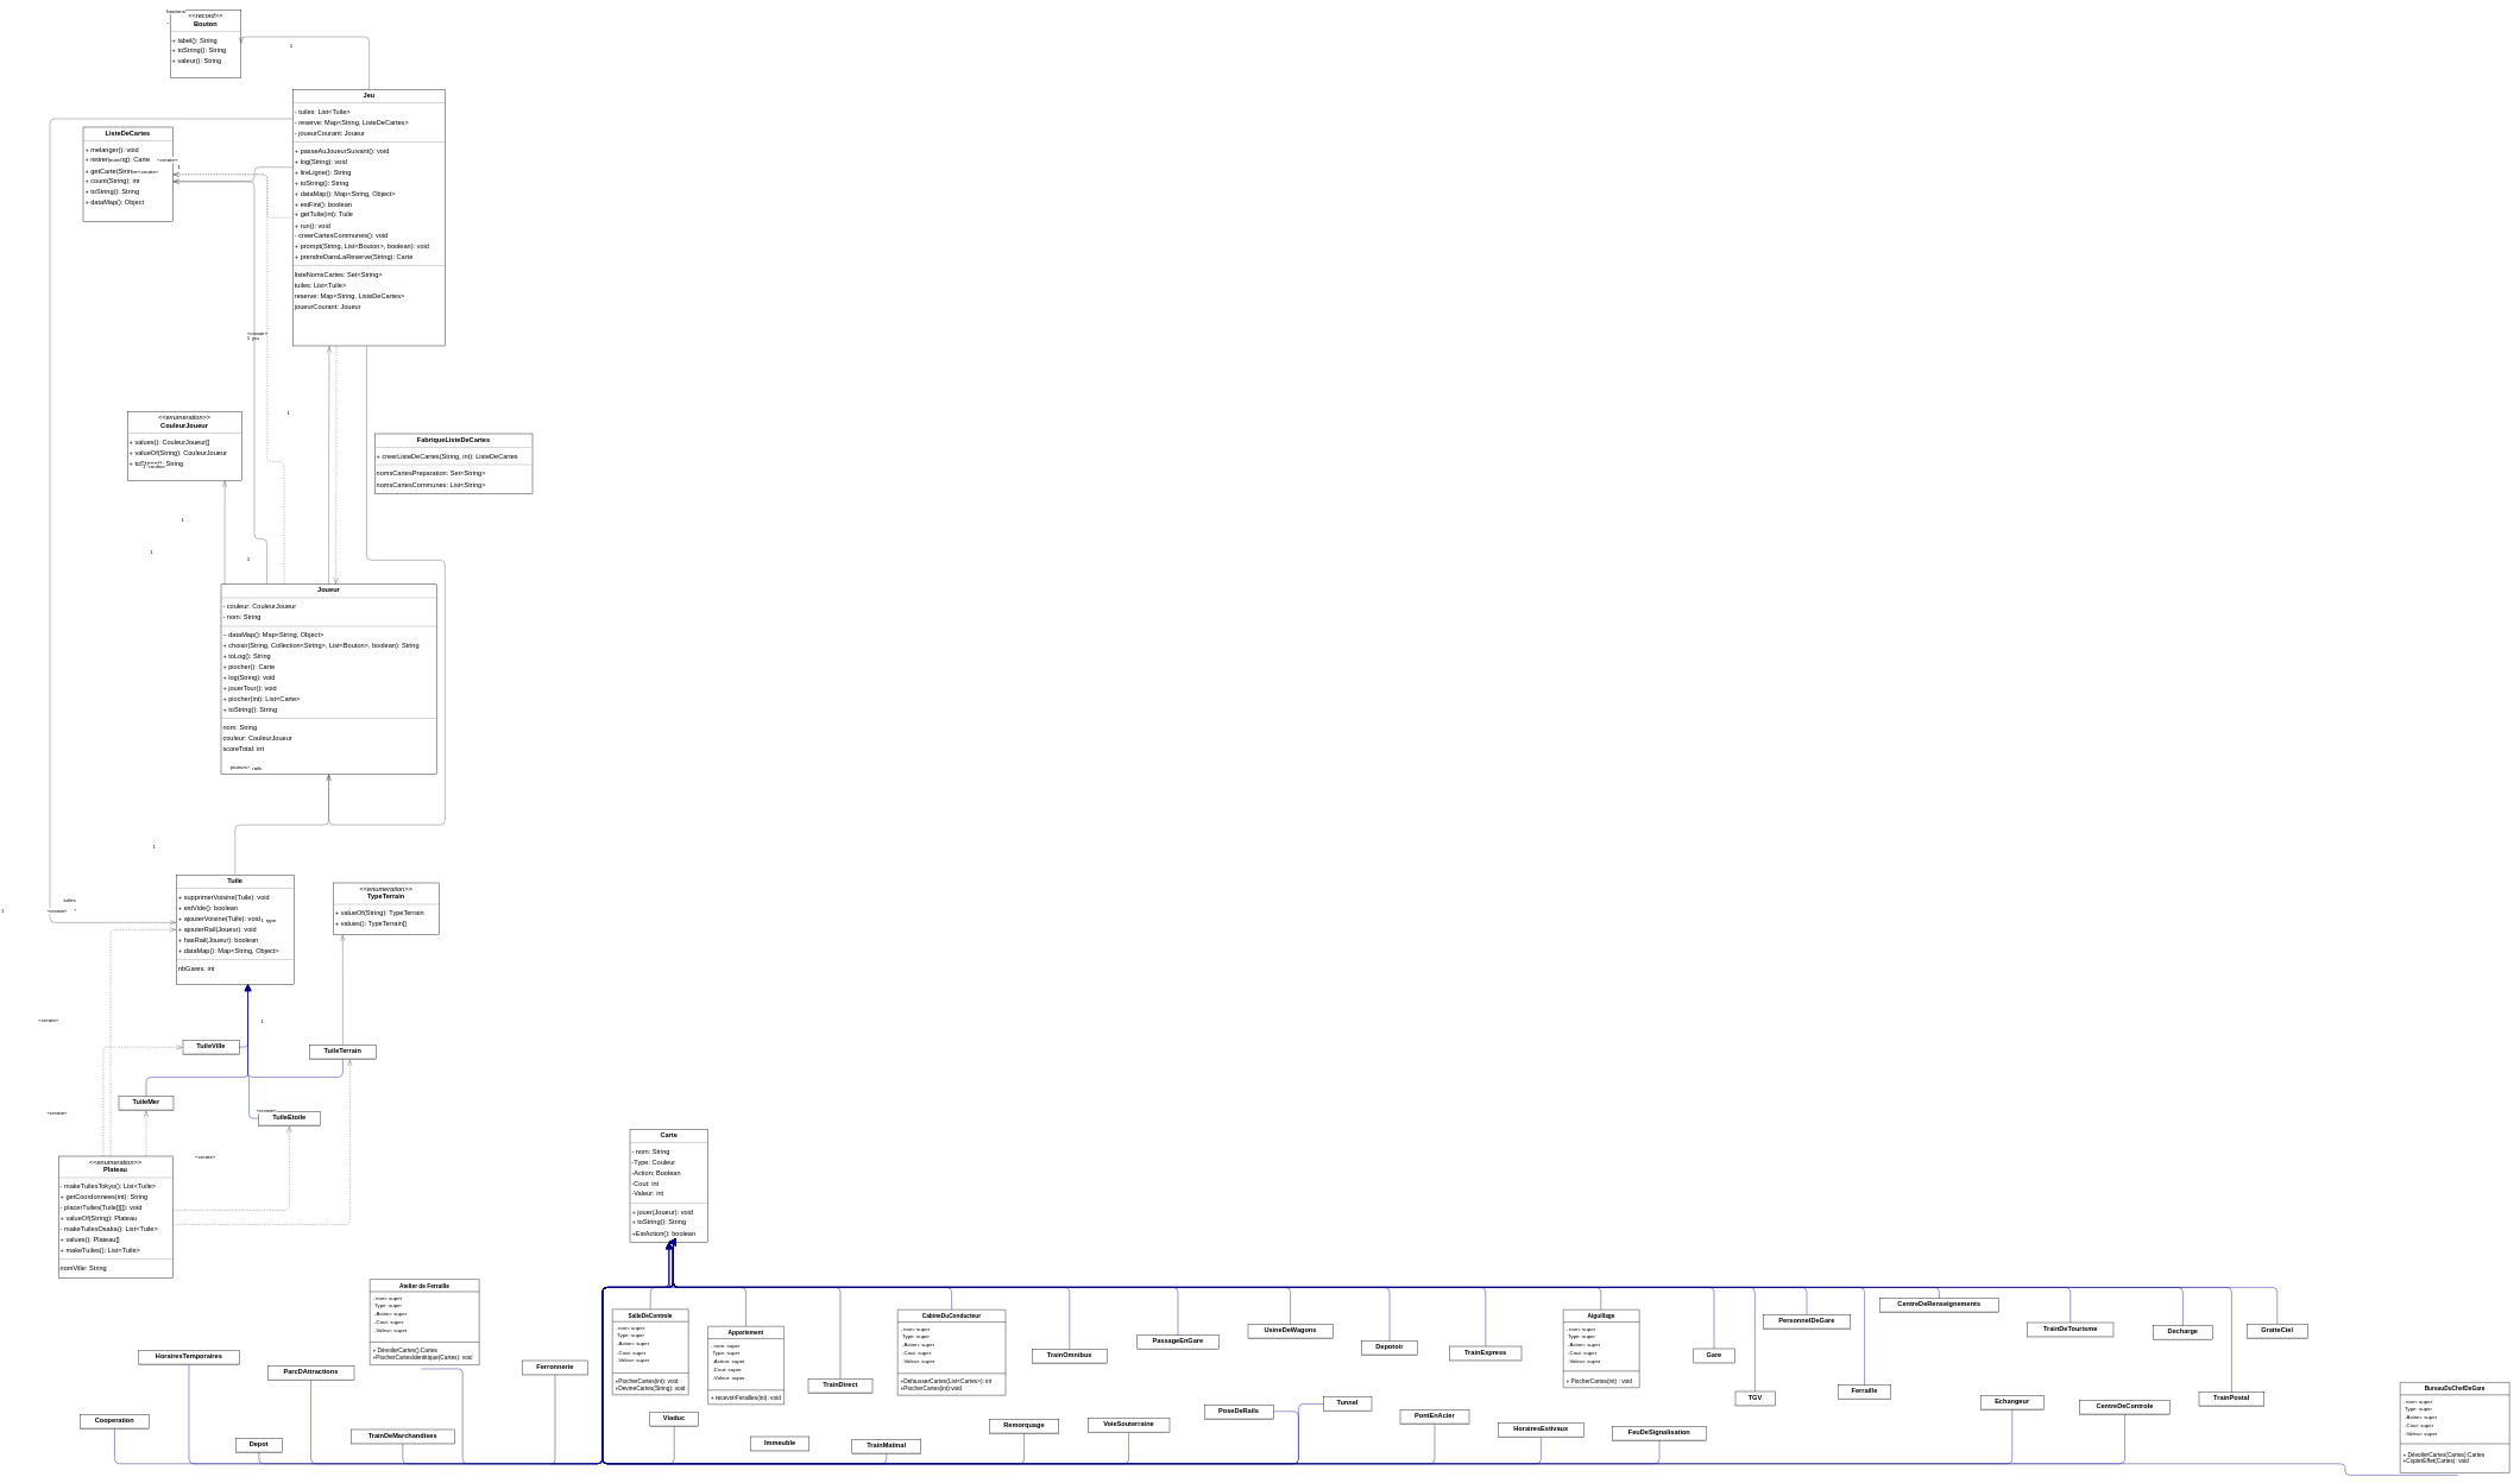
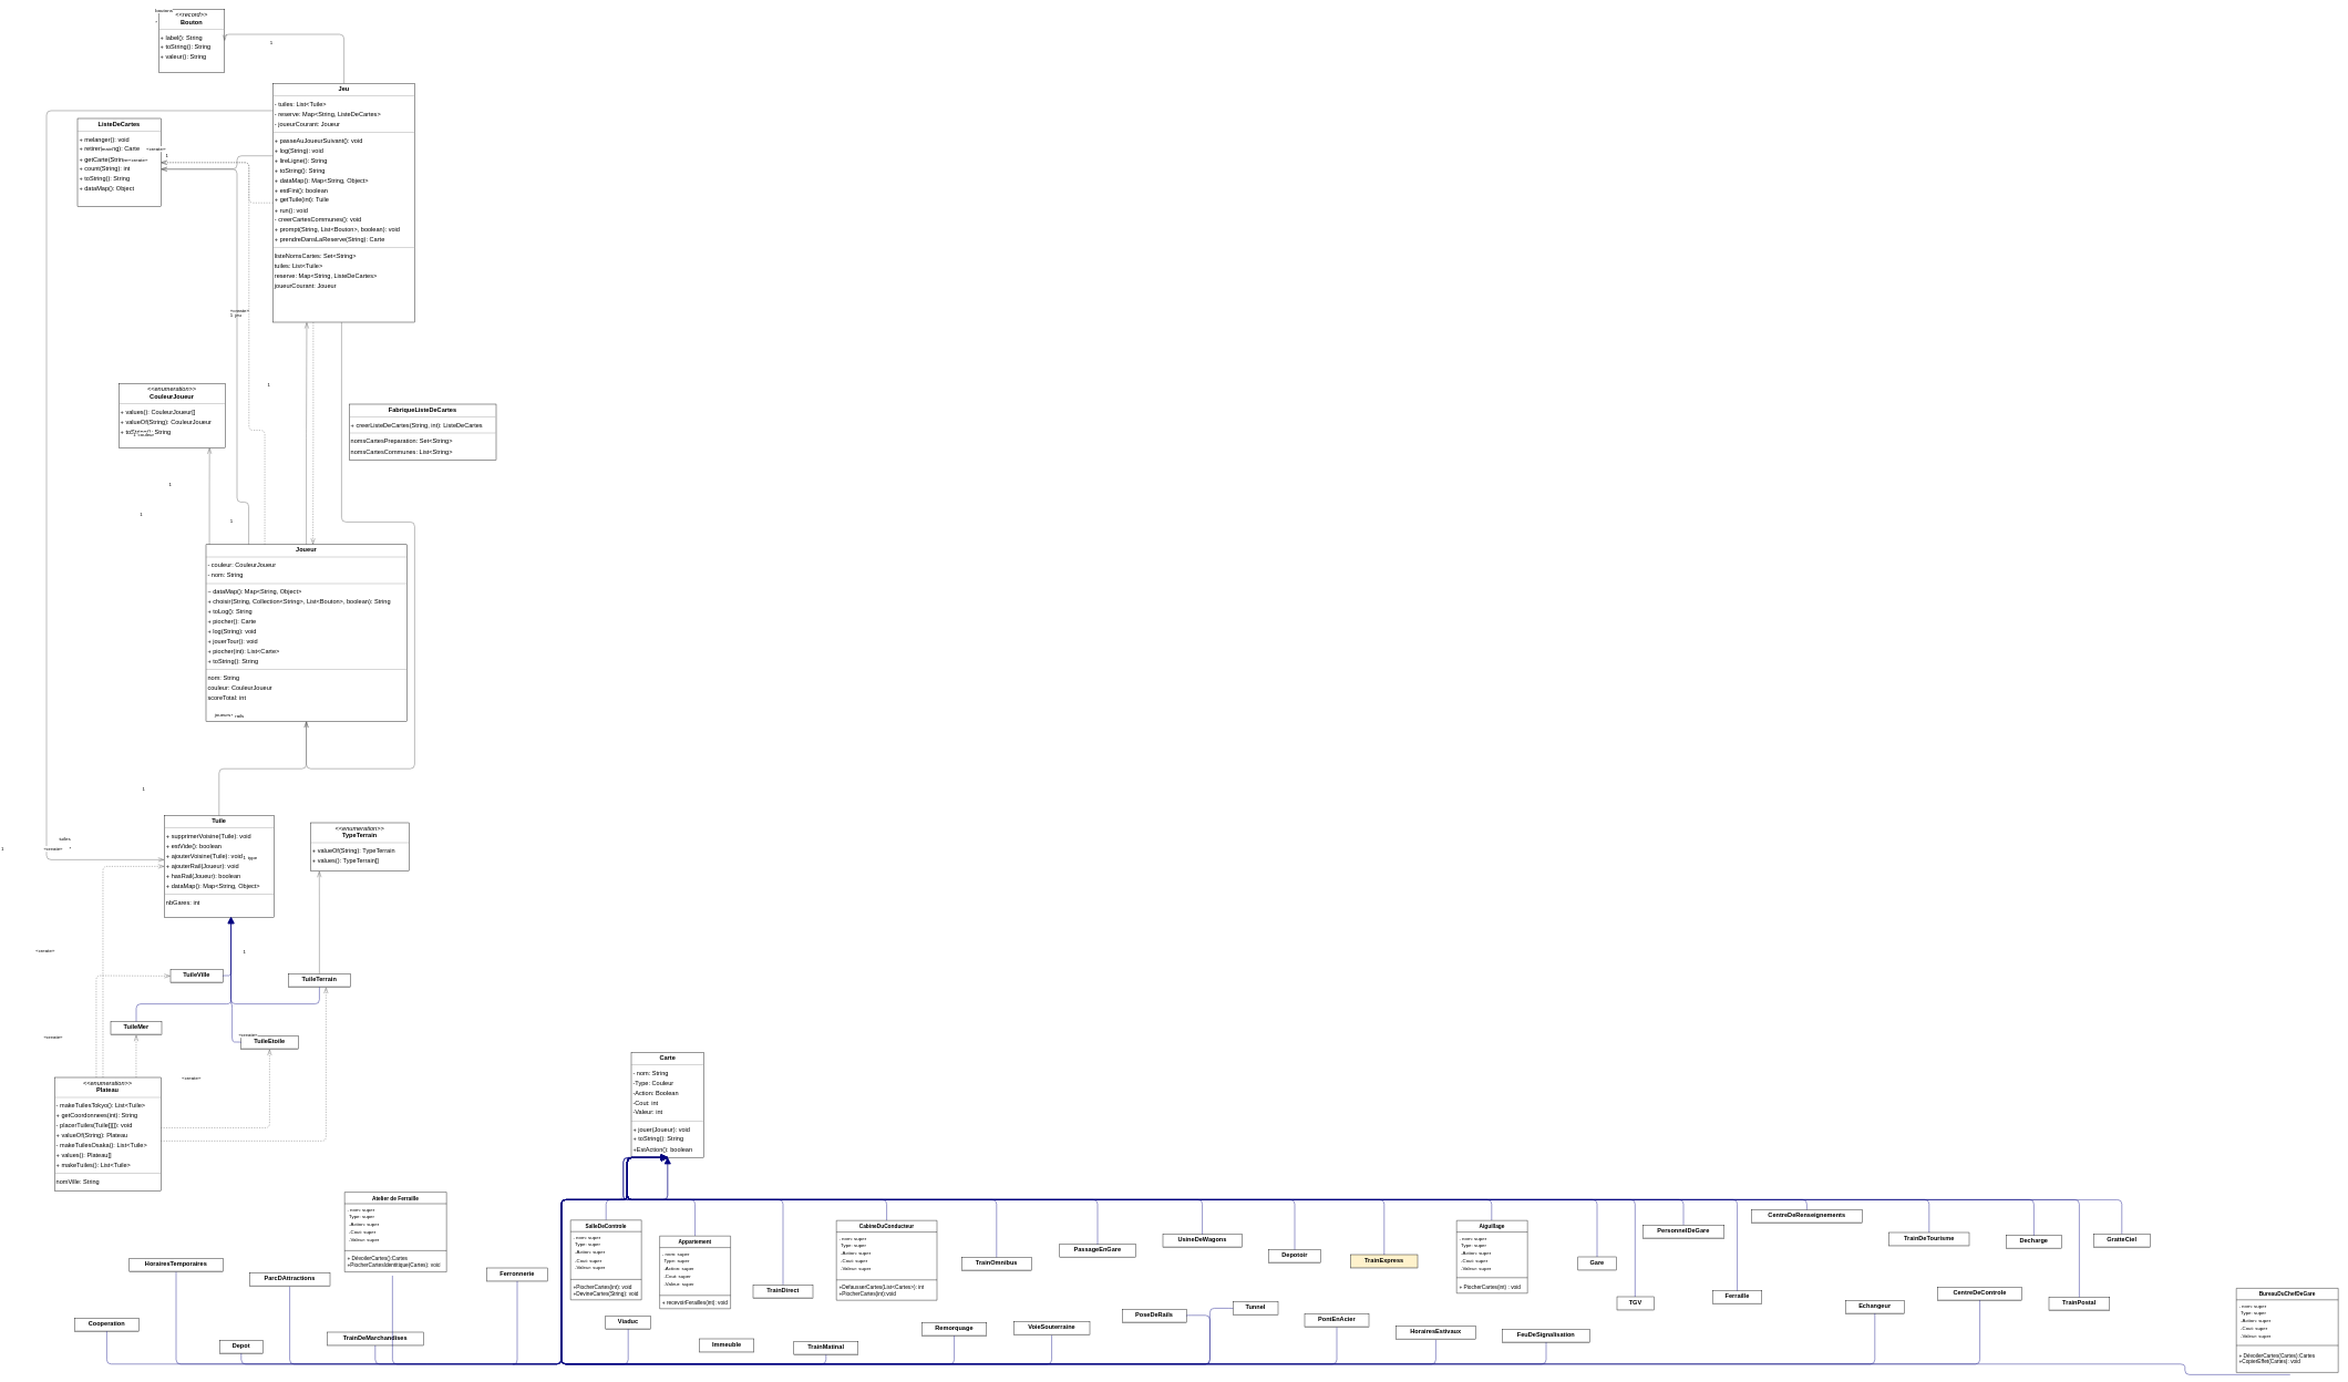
- <mxCell id="3" value="&lt;p style=&quot;margin:0px;margin-top:4px;text-align:center;&quot;&gt;&lt;b&gt;Carte&lt;/b&gt;&lt;/p&gt;&lt;hr size=&quot;1&quot;&gt;&lt;p style=&quot;margin:0 0 0 4px;line-height:1.6;&quot;&gt;- nom: String&lt;/p&gt;&lt;p style=&quot;margin:0 0 0 4px;line-height:1.6;&quot;&gt;-Type: Couleur&lt;/p&gt;&lt;p style=&quot;margin:0 0 0 4px;line-height:1.6;&quot;&gt;-Action: Boolean&lt;/p&gt;&lt;p style=&quot;margin:0 0 0 4px;line-height:1.6;&quot;&gt;-Cout: int&lt;/p&gt;&lt;p style=&quot;margin:0 0 0 4px;line-height:1.6;&quot;&gt;-Valeur: int&lt;/p&gt;&lt;hr size=&quot;1&quot;&gt;&lt;p style=&quot;margin:0 0 0 4px;line-height:1.6;&quot;&gt;+ jouer(Joueur): void&lt;br&gt;+ toString(): String&lt;/p&gt;&lt;p style=&quot;margin:0 0 0 4px;line-height:1.6;&quot;&gt;+EstAction(): boolean&lt;/p&gt;" style="verticalAlign=top;align=left;overflow=fill;fontSize=14;fontFamily=Helvetica;html=1;rounded=0;shadow=0;comic=0;labelBackgroundColor=none;strokeWidth=1;" parent="1" vertex="1"><mxGeometry x="1240" y="2375" width="164" height="238" as="geometry" /></mxCell>
+ <mxCell id="3" value="&lt;p style=&quot;margin:0px;margin-top:4px;text-align:center;&quot;&gt;&lt;b&gt;Carte&lt;/b&gt;&lt;/p&gt;&lt;hr size=&quot;1&quot;&gt;&lt;p style=&quot;margin:0 0 0 4px;line-height:1.6;&quot;&gt;- nom: String&lt;/p&gt;&lt;p style=&quot;margin:0 0 0 4px;line-height:1.6;&quot;&gt;-Type: Couleur&lt;/p&gt;&lt;p style=&quot;margin:0 0 0 4px;line-height:1.6;&quot;&gt;-Action: Boolean&lt;/p&gt;&lt;p style=&quot;margin:0 0 0 4px;line-height:1.6;&quot;&gt;-Cout: int&lt;/p&gt;&lt;p style=&quot;margin:0 0 0 4px;line-height:1.6;&quot;&gt;-Valeur: int&lt;/p&gt;&lt;hr size=&quot;1&quot;&gt;&lt;p style=&quot;margin:0 0 0 4px;line-height:1.6;&quot;&gt;+ jouer(Joueur): void&lt;br&gt;+ toString(): String&lt;/p&gt;&lt;p style=&quot;margin:0 0 0 4px;line-height:1.6;&quot;&gt;+EstAction(): boolean&lt;/p&gt;" style="verticalAlign=top;align=left;overflow=fill;fontSize=14;fontFamily=Helvetica;html=1;rounded=0;shadow=0;comic=0;labelBackgroundColor=none;strokeWidth=1;" parent="1" vertex="1"><mxGeometry x="1340" y="2375" width="164" height="238" as="geometry" /></mxCell>
- <mxCell id="35" value="&lt;p style=&quot;margin:0px;margin-top:4px;text-align:center;&quot;&gt;&lt;b&gt;TrainExpress&lt;/b&gt;&lt;/p&gt;&lt;hr size=&quot;1&quot;/&gt;" style="verticalAlign=top;align=left;overflow=fill;fontSize=14;fontFamily=Helvetica;html=1;rounded=0;shadow=0;comic=0;labelBackgroundColor=none;strokeWidth=1;" parent="1" vertex="1"><mxGeometry x="2964" y="2832" width="151" height="30" as="geometry" /></mxCell>
+ <mxCell id="35" value="&lt;p style=&quot;margin:0px;margin-top:4px;text-align:center;&quot;&gt;&lt;b&gt;TrainExpress&lt;/b&gt;&lt;/p&gt;&lt;hr size=&quot;1&quot;/&gt;" style="verticalAlign=top;align=left;overflow=fill;fontSize=14;fontFamily=Helvetica;html=1;rounded=0;shadow=0;comic=0;labelBackgroundColor=none;strokeWidth=1;fillColor=#fff2cc;" parent="1" vertex="1"><mxGeometry x="2964" y="2832" width="151" height="30" as="geometry" /></mxCell>
- <mxCell id="4" value="&lt;p style=&quot;margin:0px;margin-top:4px;text-align:center;&quot;&gt;&lt;b&gt;CentreDeControle&lt;/b&gt;&lt;/p&gt;&lt;hr size=&quot;1&quot;/&gt;" style="verticalAlign=top;align=left;overflow=fill;fontSize=14;fontFamily=Helvetica;html=1;rounded=0;shadow=0;comic=0;labelBackgroundColor=none;strokeWidth=1;" parent="1" vertex="1"><mxGeometry x="4289" y="2945" width="190" height="30" as="geometry" /></mxCell>
+ <mxCell id="4" value="&lt;p style=&quot;margin:0px;margin-top:4px;text-align:center;&quot;&gt;&lt;b&gt;CentreDeControle&lt;/b&gt;&lt;/p&gt;&lt;hr size=&quot;1&quot;/&gt;" style="verticalAlign=top;align=left;overflow=fill;fontSize=14;fontFamily=Helvetica;html=1;rounded=0;shadow=0;comic=0;labelBackgroundColor=none;strokeWidth=1;" parent="1" vertex="1"><mxGeometry x="4289" y="2905" width="190" height="30" as="geometry" /></mxCell>
